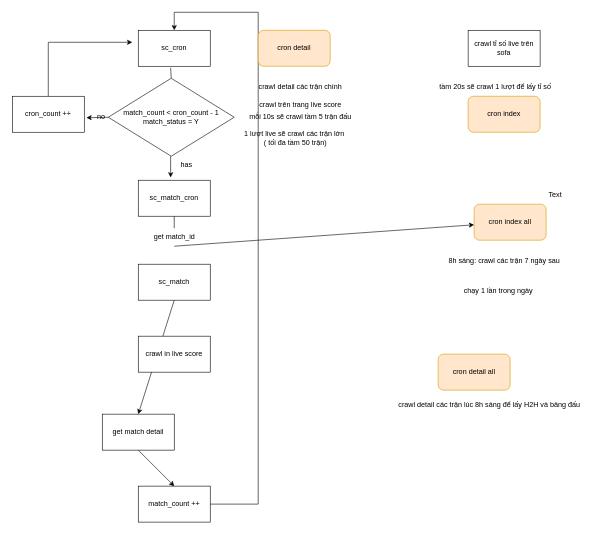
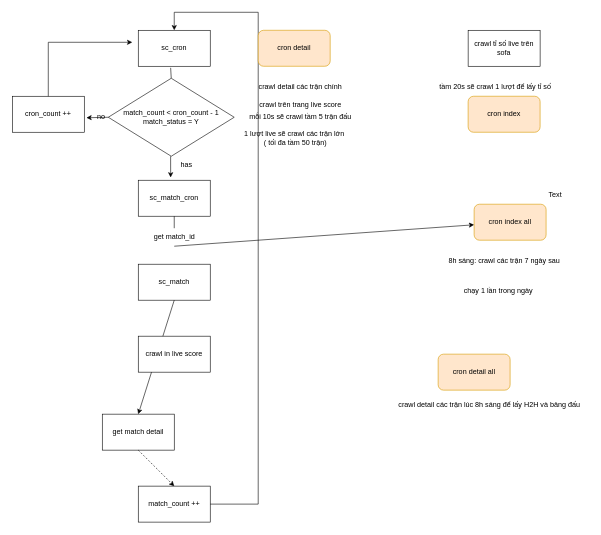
- <mxCell id="15" value="" style="endArrow=classic;html=1;rounded=0;exitX=0.5;exitY=1;exitDx=0;exitDy=0;entryX=0.5;entryY=0;entryDx=0;entryDy=0;" edge="1" parent="1" source="11" target="14"><mxGeometry width="50" height="50" relative="1" as="geometry"><mxPoint x="510" y="840" as="sourcePoint" /><mxPoint x="560" y="790" as="targetPoint" /></mxGeometry></mxCell>
+ <mxCell id="15" value="" style="endArrow=classic;html=1;rounded=0;exitX=0.5;exitY=1;exitDx=0;exitDy=0;entryX=0.5;entryY=0;entryDx=0;entryDy=0;dashed=1;" edge="1" parent="1" source="11" target="14"><mxGeometry width="50" height="50" relative="1" as="geometry"><mxPoint x="510" y="840" as="sourcePoint" /><mxPoint x="560" y="790" as="targetPoint" /></mxGeometry></mxCell>
